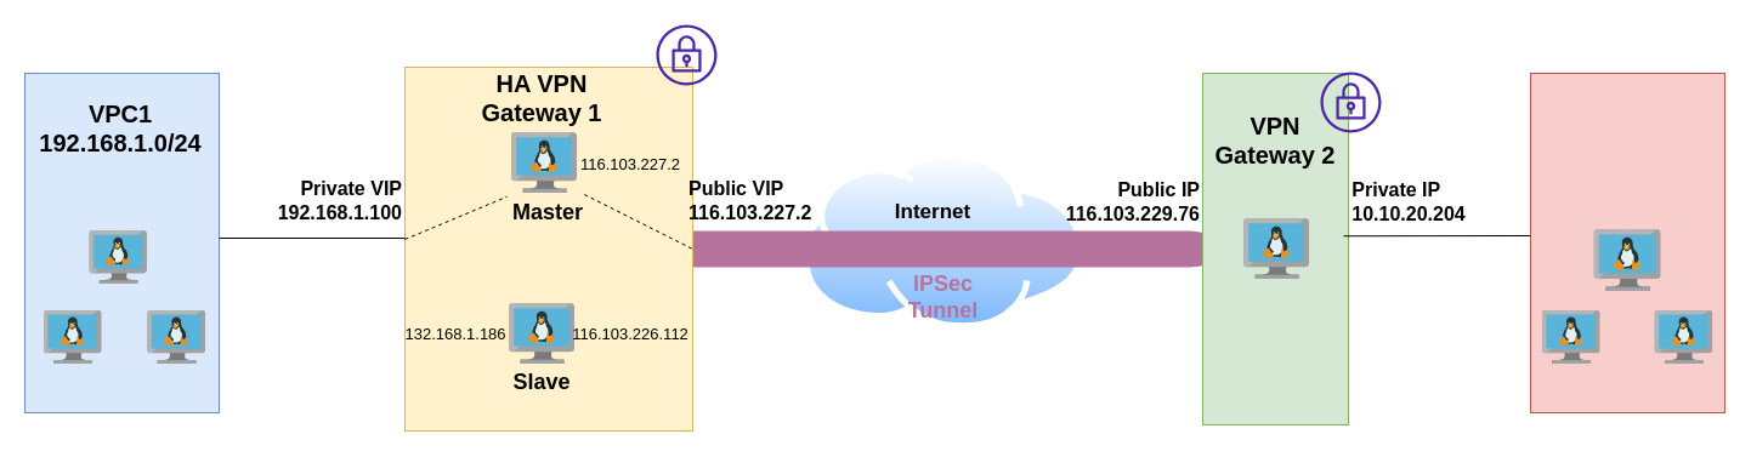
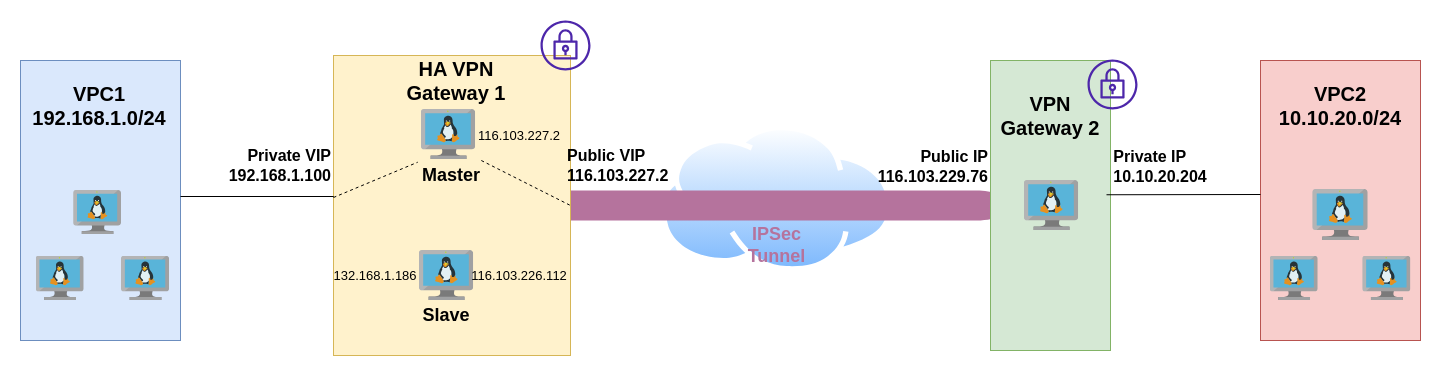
- <mxCell id="17" value="&lt;font style=&quot;font-size: 20px;&quot;&gt;HA VPN Gateway 1&lt;/font&gt;" style="text;html=1;strokeColor=none;fillColor=none;align=center;verticalAlign=middle;whiteSpace=wrap;rounded=0;fontStyle=1" vertex="1" parent="1"><mxGeometry x="389" y="65" width="114" height="30" as="geometry" /></mxCell>
+ <mxCell id="17" value="&lt;font style=&quot;font-size: 20px;&quot;&gt;HA VPN Gateway 1&lt;/font&gt;" style="text;html=1;strokeColor=none;fillColor=none;align=center;verticalAlign=middle;whiteSpace=wrap;rounded=0;fontStyle=1" vertex="1" parent="1"><mxGeometry x="399" y="65" width="114" height="30" as="geometry" /></mxCell>
+ <mxCell id="11" value="&lt;font style=&quot;font-size: 20px;&quot;&gt;VPC2&lt;br&gt;10.10.20.0/24&lt;/font&gt;" style="text;html=1;strokeColor=none;fillColor=none;align=center;verticalAlign=middle;whiteSpace=wrap;rounded=0;fontStyle=1" vertex="1" parent="1"><mxGeometry x="1285" y="90" width="110" height="30" as="geometry" /></mxCell>
- <mxCell id="21" value="&lt;font style=&quot;font-size: 17px;&quot;&gt;Internet&lt;/font&gt;" style="text;html=1;strokeColor=none;fillColor=none;align=center;verticalAlign=middle;whiteSpace=wrap;rounded=0;fontStyle=1" vertex="1" parent="1"><mxGeometry x="738.49" y="160" width="60" height="30" as="geometry" /></mxCell>
